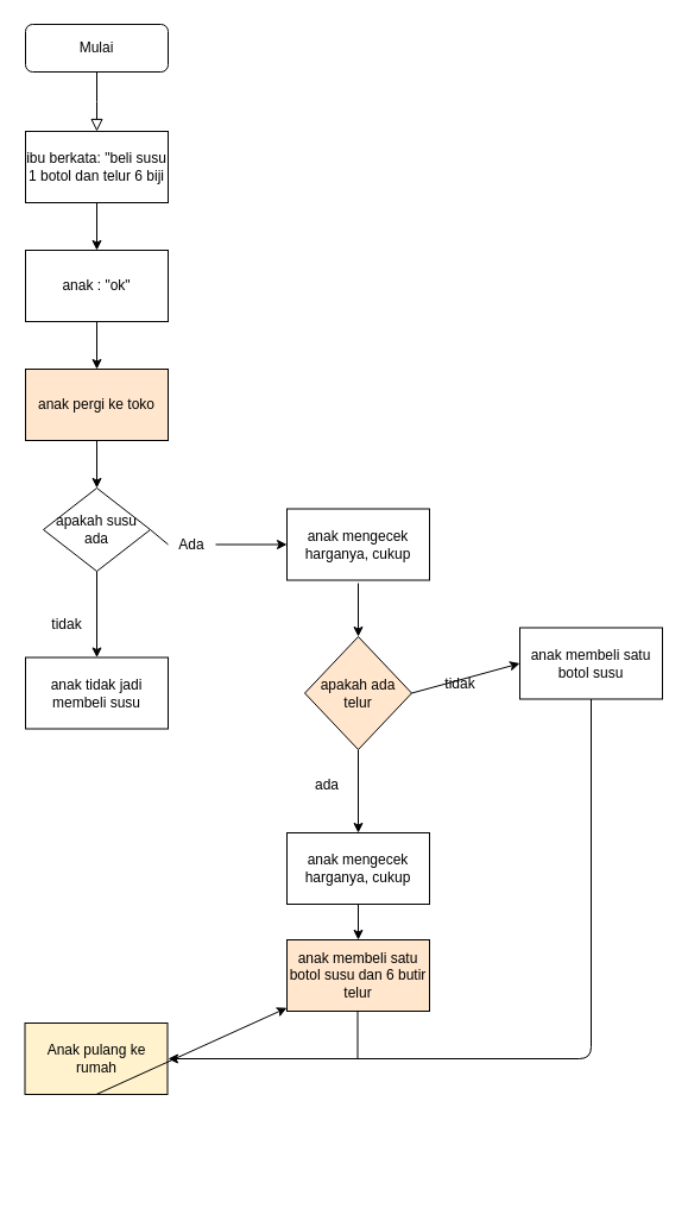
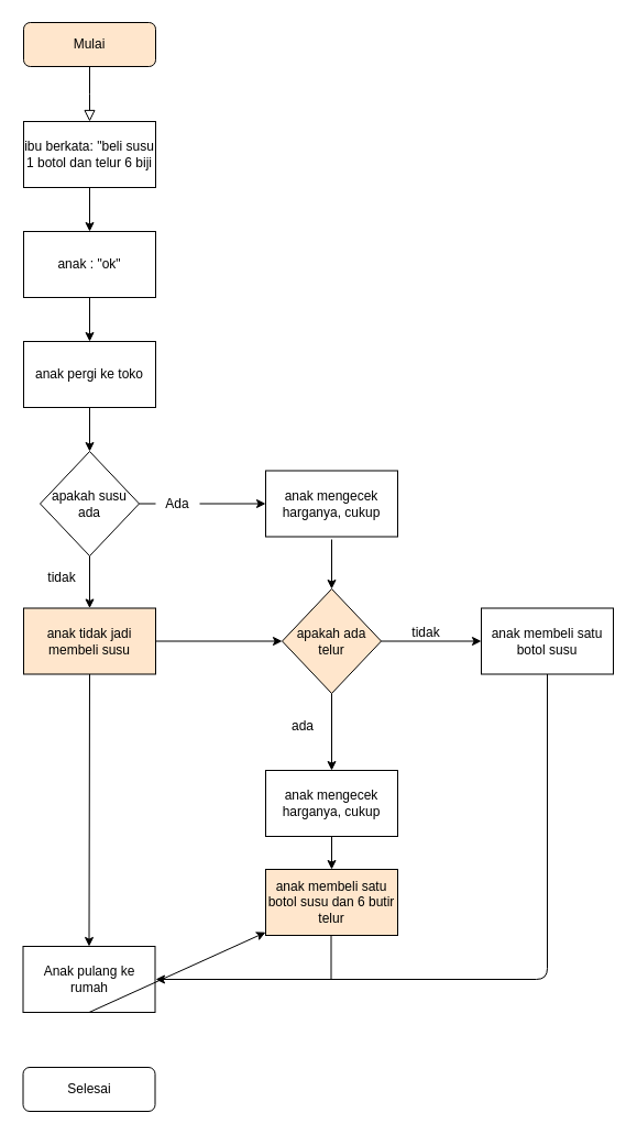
- <mxCell id="3" value="Mulai" style="rounded=1;whiteSpace=wrap;html=1;fontSize=12;glass=0;strokeWidth=1;shadow=0;" parent="1" vertex="1"><mxGeometry x="21" y="20" width="120" height="40" as="geometry" /></mxCell>
+ <mxCell id="3" value="Mulai" style="rounded=1;whiteSpace=wrap;html=1;fontSize=12;glass=0;strokeWidth=1;shadow=0;fillColor=#ffe6cc;" parent="1" vertex="1"><mxGeometry x="21" y="20" width="120" height="40" as="geometry" /></mxCell>
- <mxCell id="8" value="anak pergi ke toko" style="rounded=0;whiteSpace=wrap;html=1;fillColor=#ffe6cc;" vertex="1" parent="1"><mxGeometry x="21" y="310" width="120" height="60" as="geometry" /></mxCell>
+ <mxCell id="8" value="anak pergi ke toko" style="rounded=0;whiteSpace=wrap;html=1;" vertex="1" parent="1"><mxGeometry x="21" y="310" width="120" height="60" as="geometry" /></mxCell>
- <mxCell id="10" value="apakah susu ada" style="rhombus;whiteSpace=wrap;html=1;" vertex="1" parent="1"><mxGeometry x="36" y="410" width="90" height="70" as="geometry" /></mxCell>
+ <mxCell id="10" value="apakah susu ada" style="rhombus;whiteSpace=wrap;html=1;" vertex="1" parent="1"><mxGeometry x="36" y="410" width="90" height="95" as="geometry" /></mxCell>
- <mxCell id="21" value="anak membeli satu botol susu" style="rounded=0;whiteSpace=wrap;html=1;" vertex="1" parent="1"><mxGeometry x="437" y="527.5" width="120" height="60" as="geometry" /></mxCell>
+ <mxCell id="21" value="anak membeli satu botol susu" style="rounded=0;whiteSpace=wrap;html=1;" vertex="1" parent="1"><mxGeometry x="437" y="552.5" width="120" height="60" as="geometry" /></mxCell>
- <mxCell id="16" value="anak tidak jadi membeli susu" style="rounded=0;whiteSpace=wrap;html=1;" vertex="1" parent="1"><mxGeometry x="21" y="552.5" width="120" height="60" as="geometry" /></mxCell>
+ <mxCell id="16" value="anak tidak jadi membeli susu" style="rounded=0;whiteSpace=wrap;html=1;fillColor=#ffe6cc;" vertex="1" parent="1"><mxGeometry x="21" y="552.5" width="120" height="60" as="geometry" /></mxCell>
+ <mxCell id="22" value="" style="endArrow=classic;html=1;entryX=0;entryY=0.5;entryDx=0;entryDy=0;exitX=1;exitY=0.5;exitDx=0;exitDy=0;" edge="1" parent="1" source="16" target="18"><mxGeometry width="50" height="50" relative="1" as="geometry"><mxPoint x="91" y="510" as="sourcePoint" /><mxPoint x="91" y="555" as="targetPoint" /></mxGeometry></mxCell>
+ <mxCell id="29" value="" style="endArrow=classic;html=1;entryX=0.5;entryY=0;entryDx=0;entryDy=0;exitX=0.5;exitY=1;exitDx=0;exitDy=0;" edge="1" parent="1" source="16" target="28"><mxGeometry width="50" height="50" relative="1" as="geometry"><mxPoint x="91" y="515" as="sourcePoint" /><mxPoint x="91" y="562.5" as="targetPoint" /></mxGeometry></mxCell>
- <mxCell id="28" value="Anak pulang ke rumah" style="rounded=0;whiteSpace=wrap;html=1;fillColor=#fff2cc;" vertex="1" parent="1"><mxGeometry x="20.5" y="860" width="120" height="60" as="geometry" /></mxCell>
+ <mxCell id="28" value="Anak pulang ke rumah" style="rounded=0;whiteSpace=wrap;html=1;" vertex="1" parent="1"><mxGeometry x="20.5" y="860" width="120" height="60" as="geometry" /></mxCell>
+ <mxCell id="4" value="Selesai" style="rounded=1;whiteSpace=wrap;html=1;fontSize=12;glass=0;strokeWidth=1;shadow=0;" parent="1" vertex="1"><mxGeometry x="20.5" y="970" width="120" height="40" as="geometry" /></mxCell>
